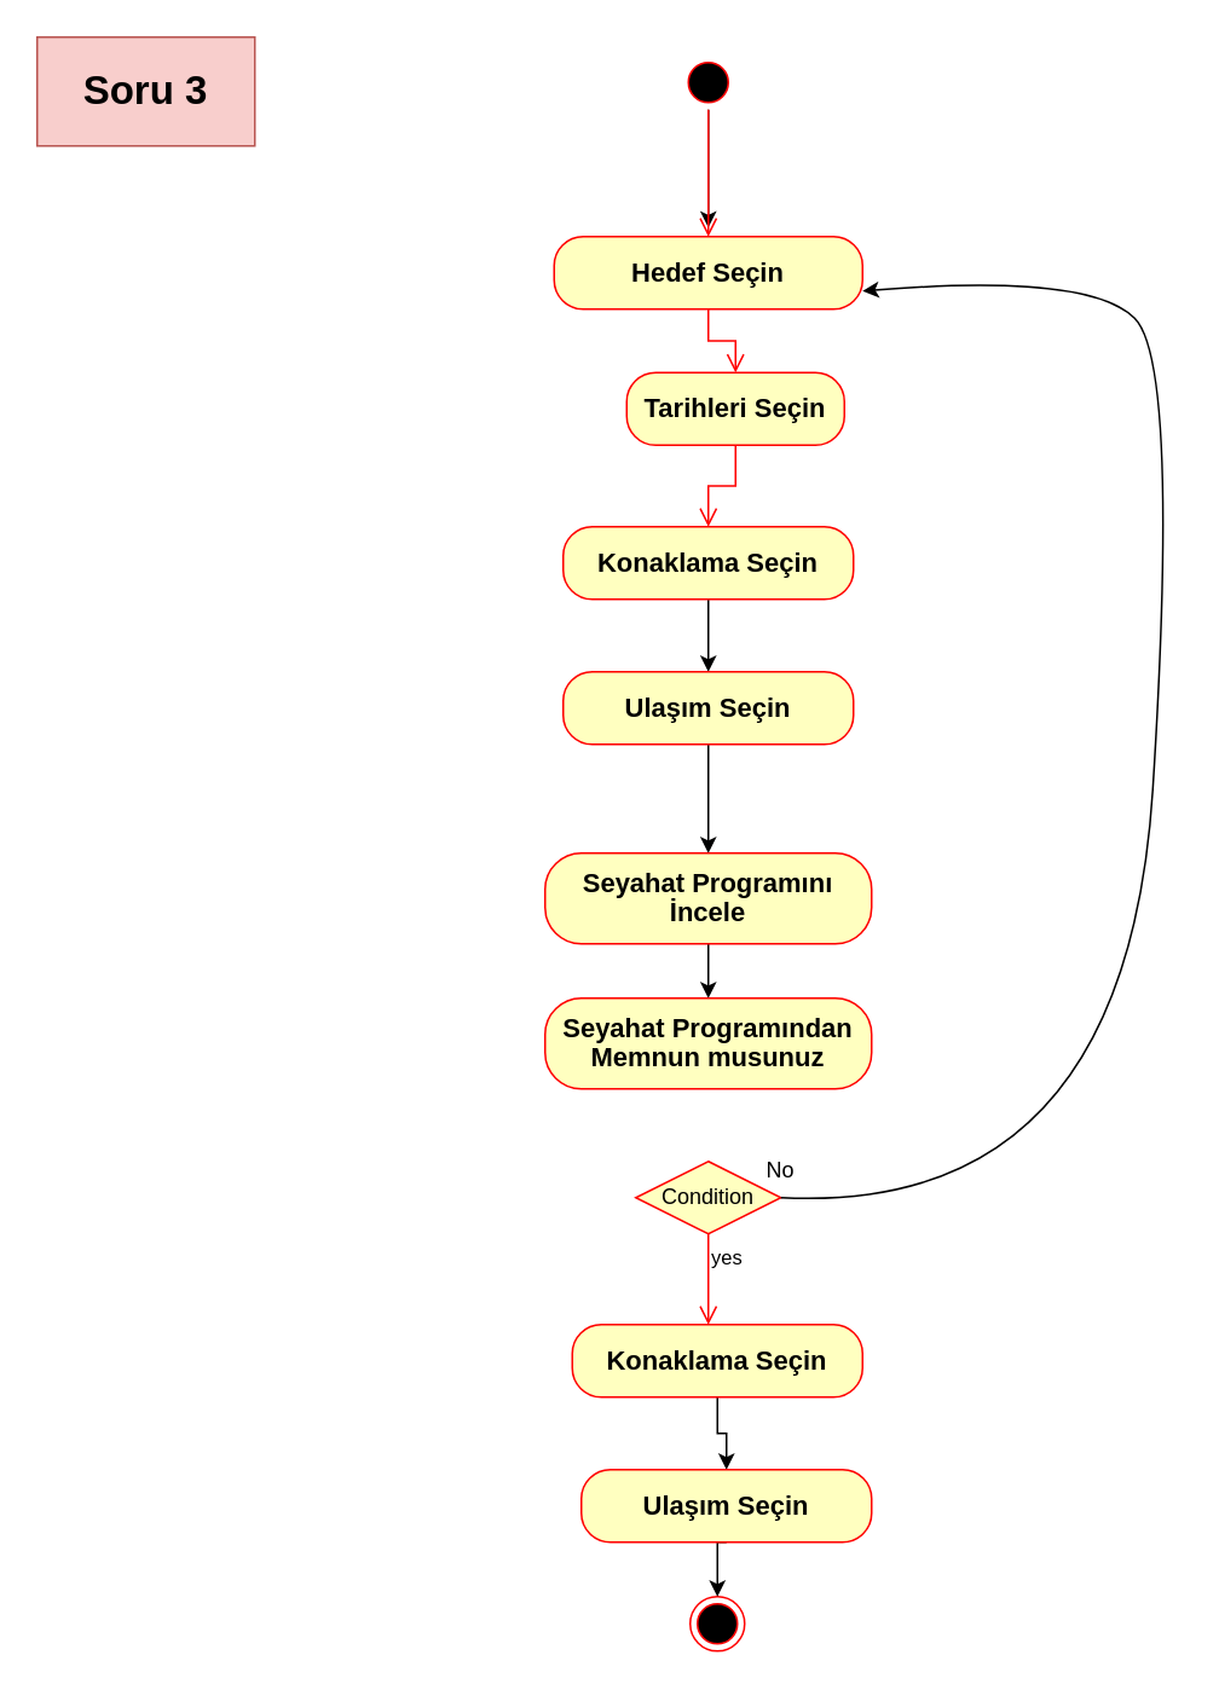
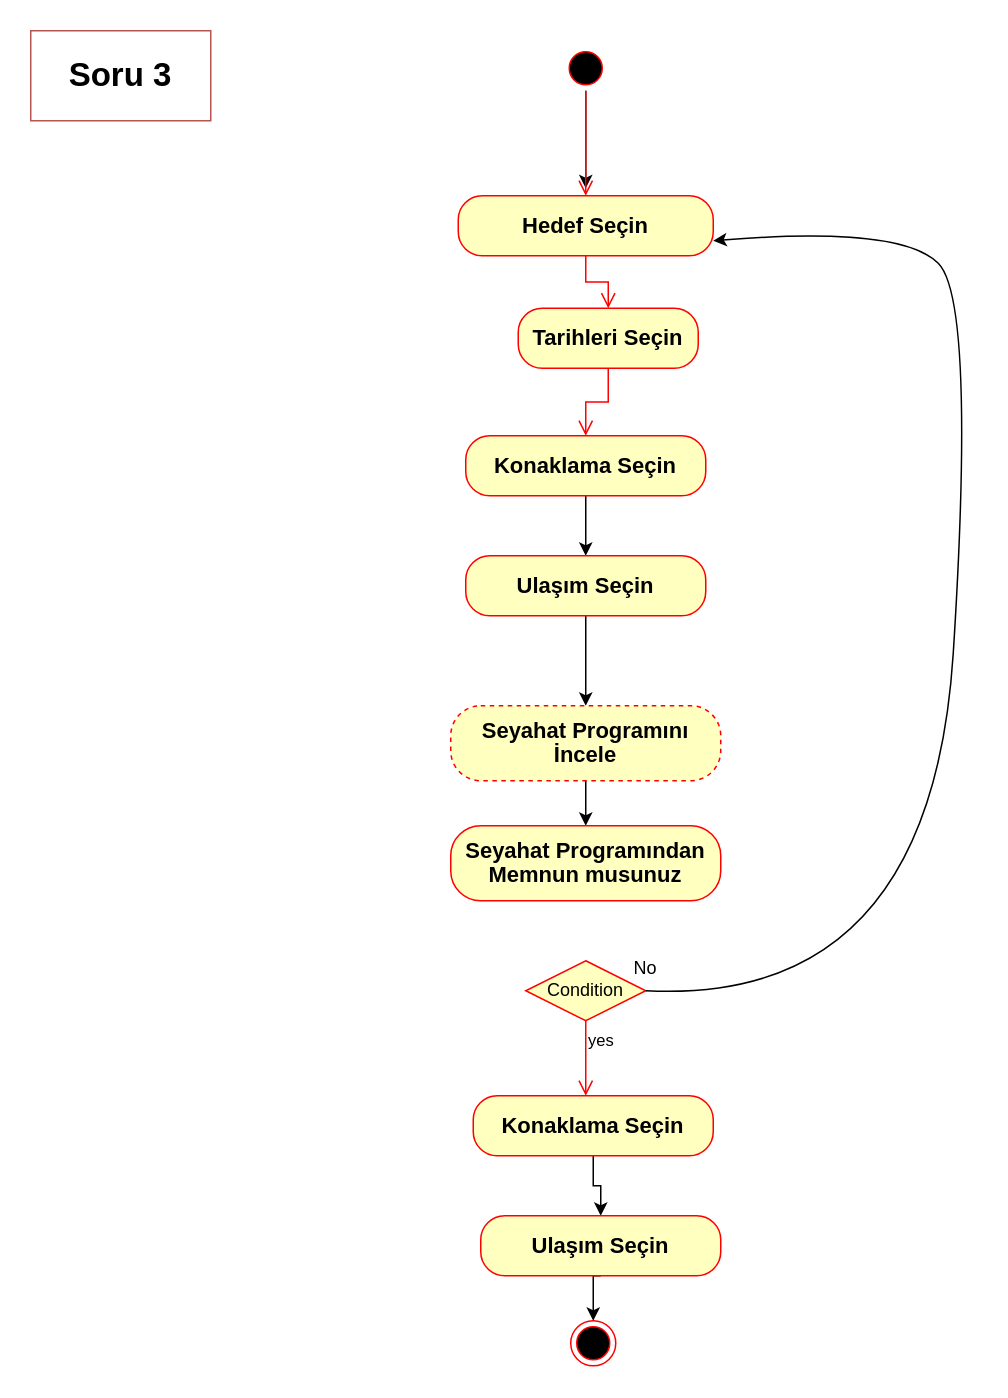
- <mxCell id="2" value="&lt;b&gt;&lt;font style=&quot;font-size: 22px;&quot;&gt;Soru 3&lt;/font&gt;&lt;/b&gt;" style="rounded=0;whiteSpace=wrap;html=1;fillColor=#f8cecc;strokeColor=#b85450;" vertex="1" parent="1"><mxGeometry x="20" y="20" width="120" height="60" as="geometry" /></mxCell>
+ <mxCell id="2" value="&lt;b&gt;&lt;font style=&quot;font-size: 22px;&quot;&gt;Soru 3&lt;/font&gt;&lt;/b&gt;" style="rounded=0;whiteSpace=wrap;html=1;fillColor=#ffffff;strokeColor=#b85450;" vertex="1" parent="1"><mxGeometry x="20" y="20" width="120" height="60" as="geometry" /></mxCell>
- <mxCell id="16" value="&lt;b&gt;&lt;span style=&quot;font-size:11.0pt;line-height:107%;&lt;br/&gt;font-family:&amp;quot;Calibri&amp;quot;,sans-serif;mso-ascii-theme-font:minor-latin;mso-fareast-font-family:&lt;br/&gt;Calibri;mso-fareast-theme-font:minor-latin;mso-hansi-theme-font:minor-latin;&lt;br/&gt;mso-bidi-font-family:Arial;mso-bidi-theme-font:minor-bidi;mso-ansi-language:&lt;br/&gt;TR;mso-fareast-language:EN-US;mso-bidi-language:AR-SA&quot;&gt;Seyahat Programını&lt;br/&gt;İncele&lt;/span&gt;&lt;/b&gt;" style="whiteSpace=wrap;html=1;fillColor=#ffffc0;strokeColor=#ff0000;fontColor=#000000;rounded=1;arcSize=40;" vertex="1" parent="1"><mxGeometry x="300" y="470" width="180" height="50" as="geometry" /></mxCell>
+ <mxCell id="16" value="&lt;b&gt;&lt;span style=&quot;font-size:11.0pt;line-height:107%;&lt;br/&gt;font-family:&amp;quot;Calibri&amp;quot;,sans-serif;mso-ascii-theme-font:minor-latin;mso-fareast-font-family:&lt;br/&gt;Calibri;mso-fareast-theme-font:minor-latin;mso-hansi-theme-font:minor-latin;&lt;br/&gt;mso-bidi-font-family:Arial;mso-bidi-theme-font:minor-bidi;mso-ansi-language:&lt;br/&gt;TR;mso-fareast-language:EN-US;mso-bidi-language:AR-SA&quot;&gt;Seyahat Programını&lt;br/&gt;İncele&lt;/span&gt;&lt;/b&gt;" style="whiteSpace=wrap;html=1;fillColor=#ffffc0;strokeColor=#ff0000;fontColor=#000000;rounded=1;arcSize=40;dashed=1;" vertex="1" parent="1"><mxGeometry x="300" y="470" width="180" height="50" as="geometry" /></mxCell>
